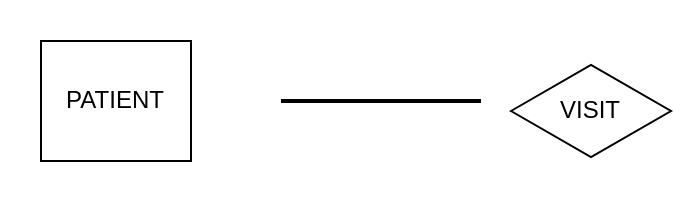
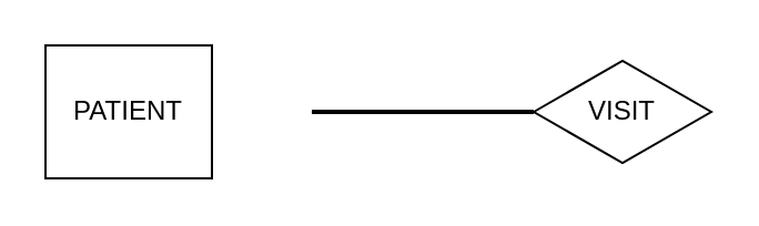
- <mxCell id="4" value="VISIT" style="html=1;whiteSpace=wrap;aspect=fixed;shape=isoRectangle;" vertex="1" parent="1"><mxGeometry x="255" y="31" width="80" height="48" as="geometry" /></mxCell>
+ <mxCell id="4" value="VISIT" style="html=1;whiteSpace=wrap;aspect=fixed;shape=isoRectangle;" vertex="1" parent="1"><mxGeometry x="240" y="26" width="80" height="48" as="geometry" /></mxCell>
